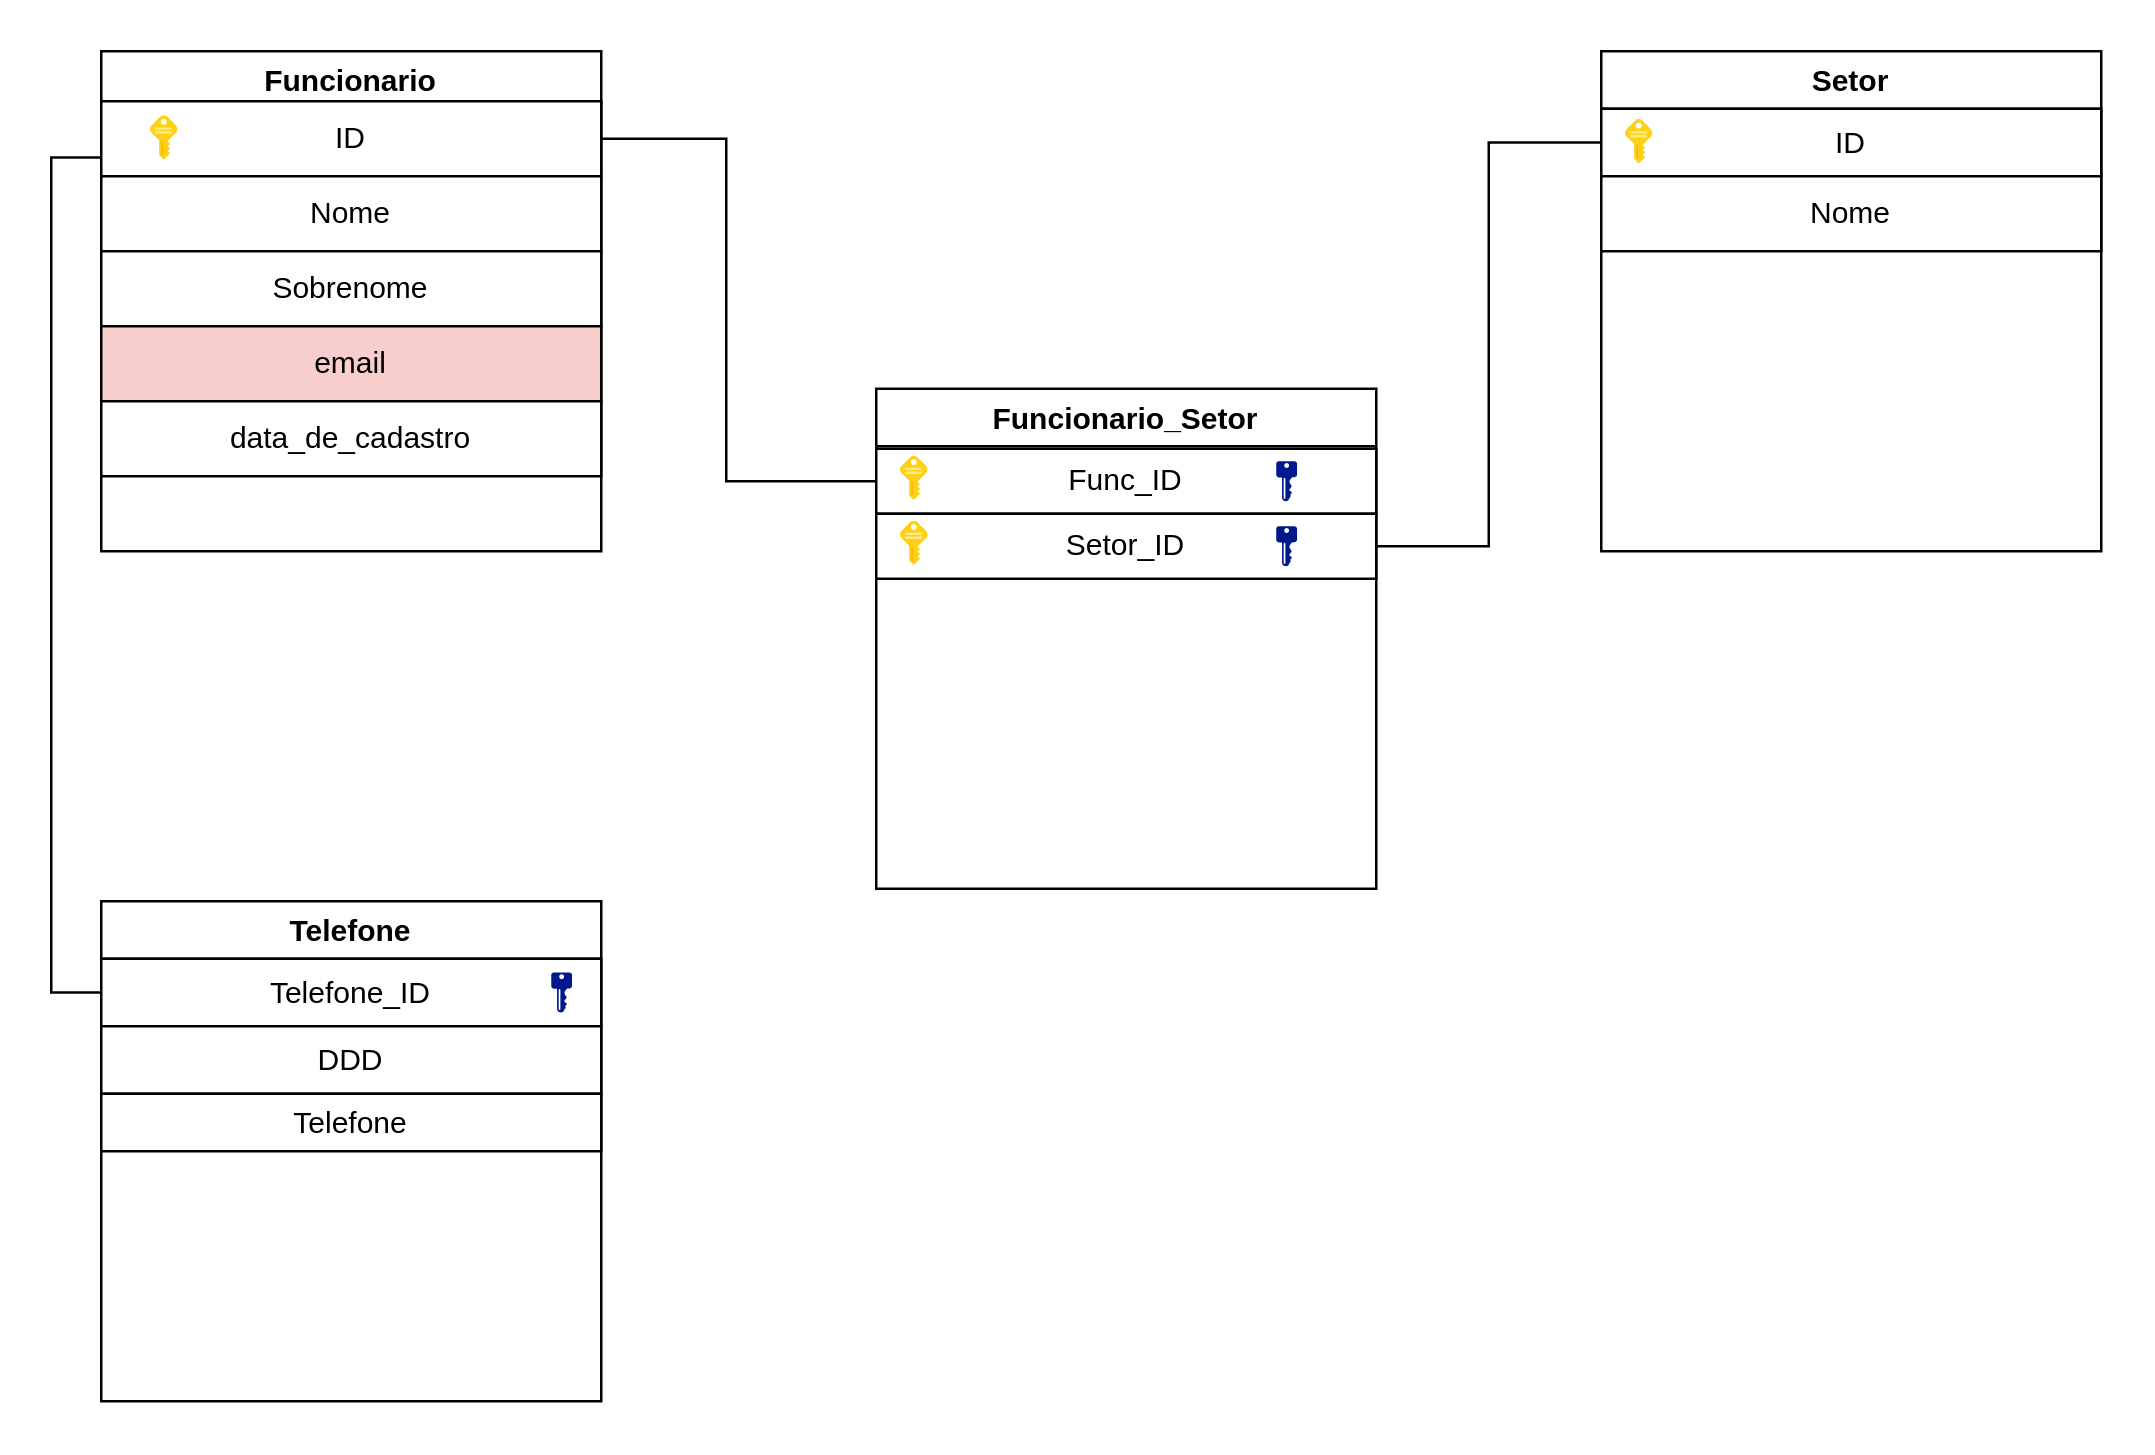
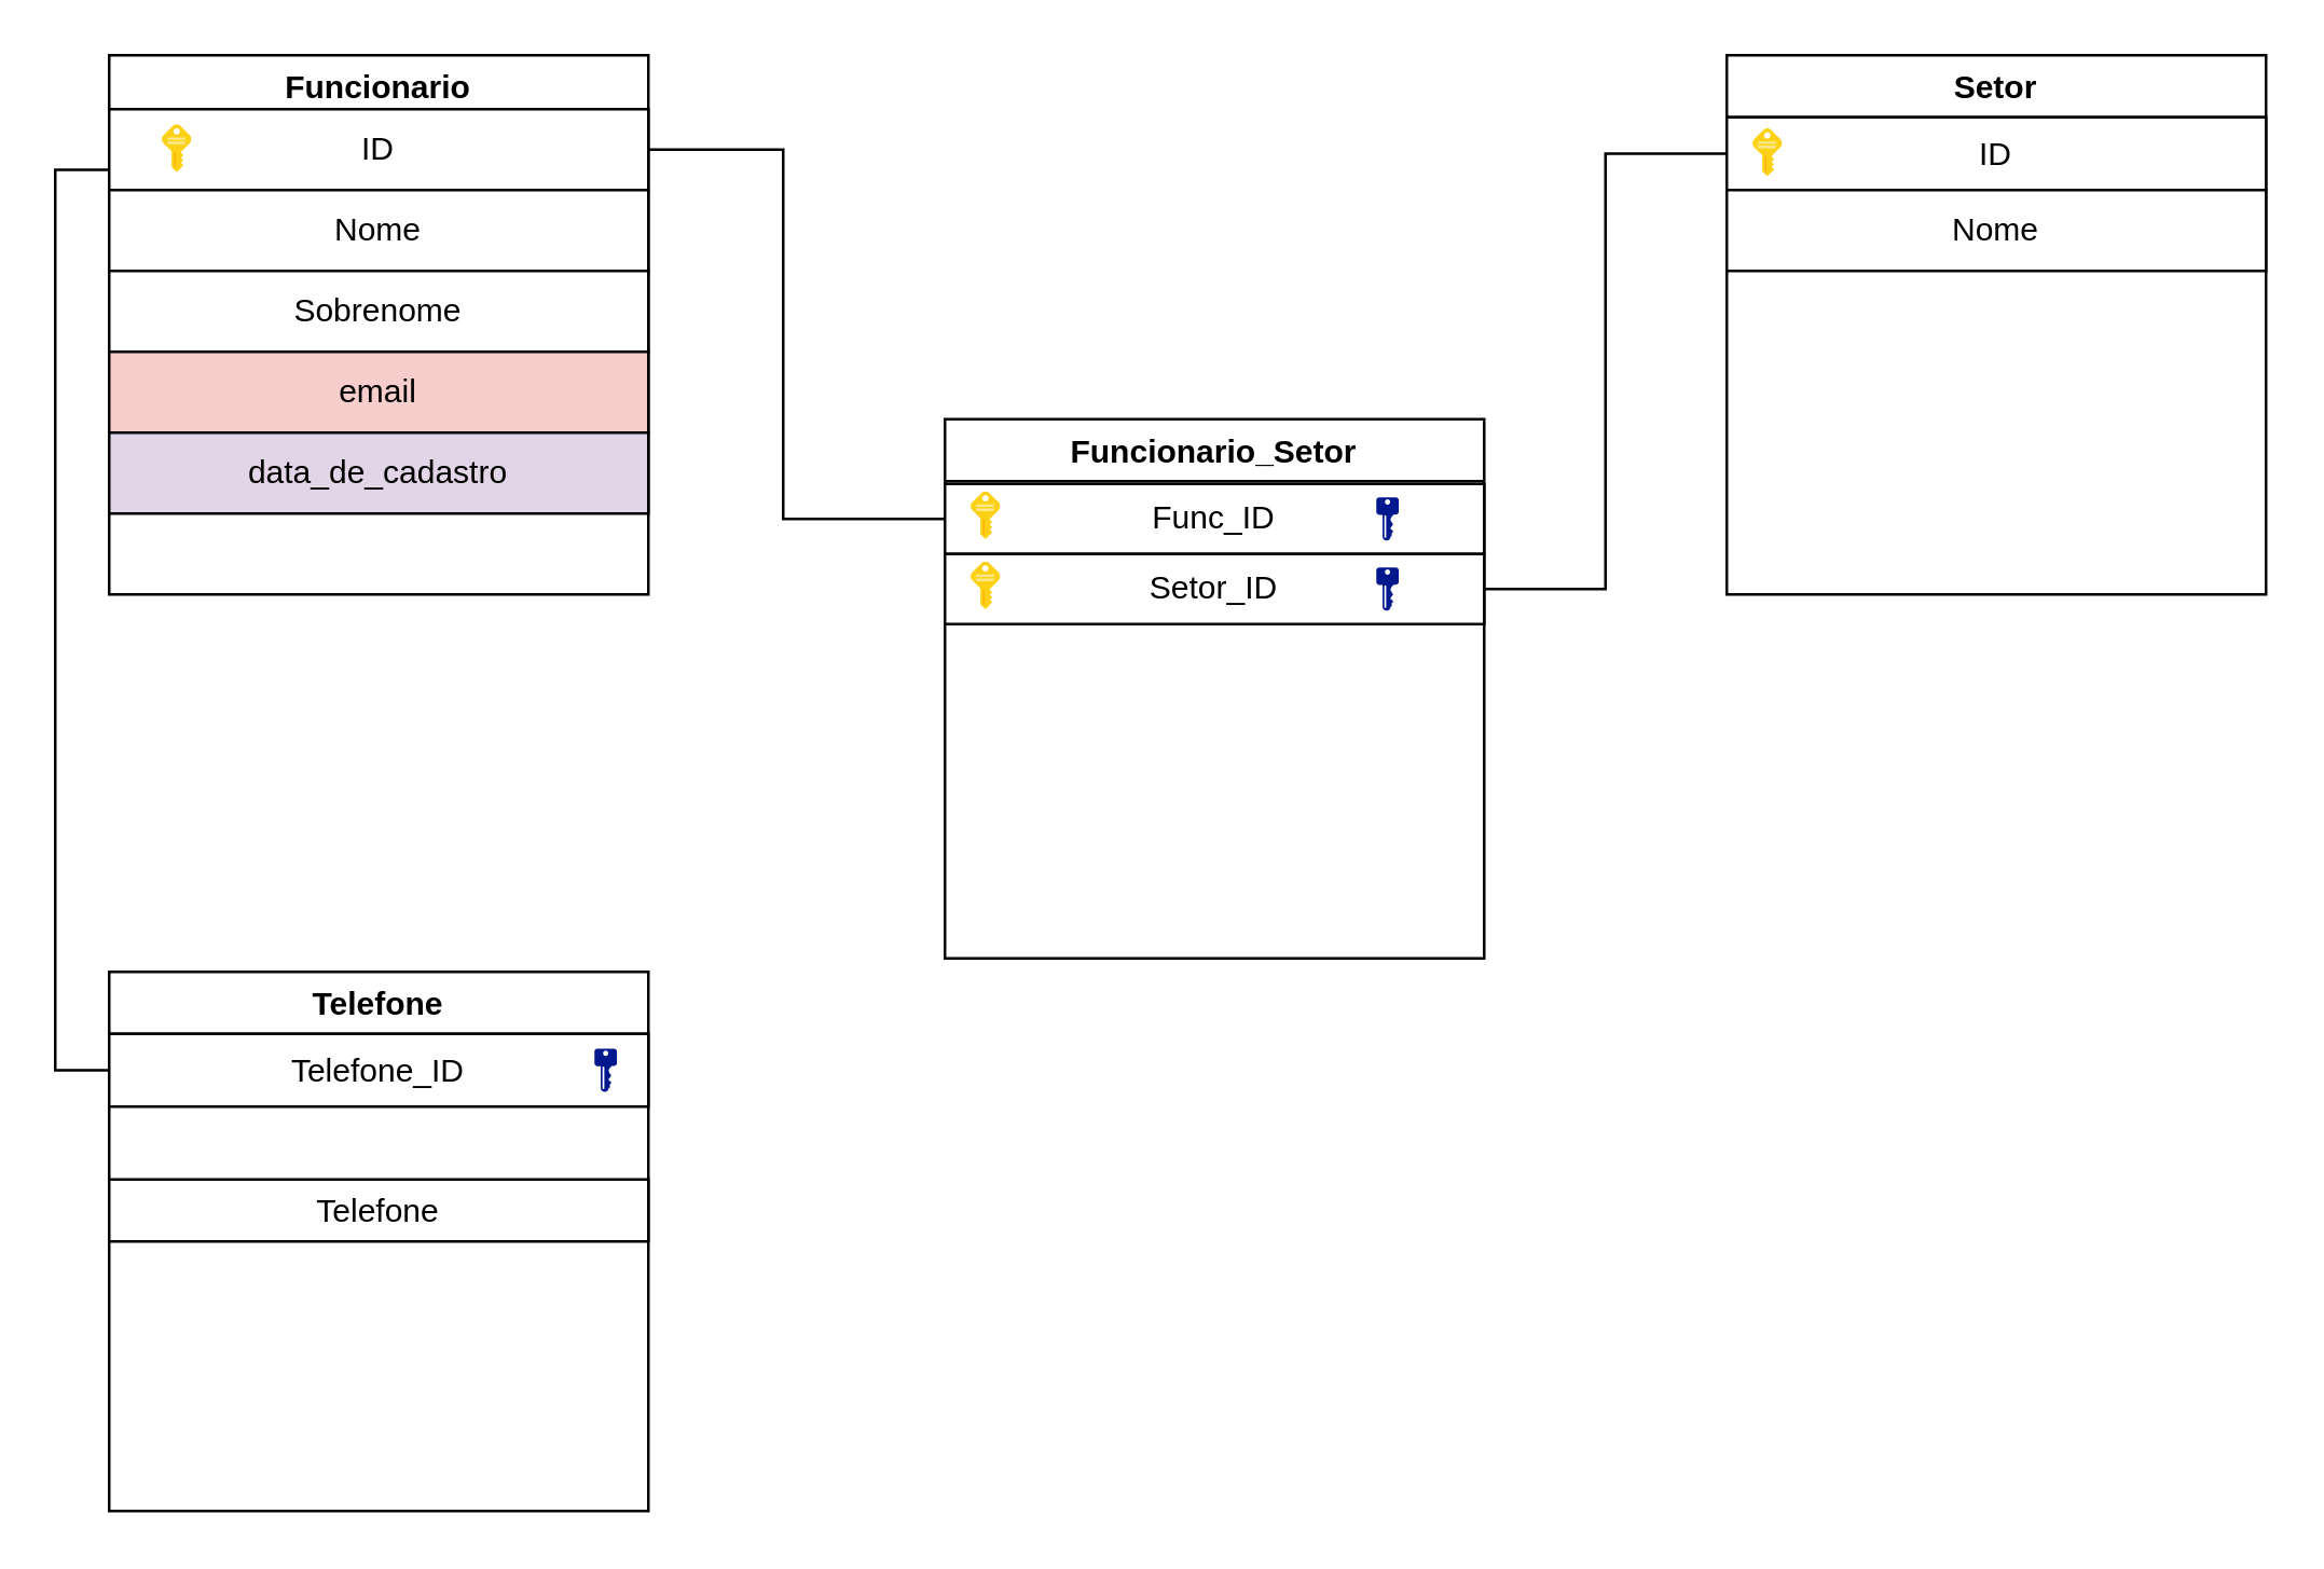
- <mxCell id="7" value="data_de_cadastro" style="rounded=0;whiteSpace=wrap;html=1;" vertex="1" parent="2"><mxGeometry y="140" width="200" height="30" as="geometry" /></mxCell>
+ <mxCell id="7" value="data_de_cadastro" style="rounded=0;whiteSpace=wrap;html=1;fillColor=#e1d5e7;" vertex="1" parent="2"><mxGeometry y="140" width="200" height="30" as="geometry" /></mxCell>
- <mxCell id="24" value="DDD" style="rounded=0;whiteSpace=wrap;html=1;" vertex="1" parent="22"><mxGeometry y="50" width="200" height="27" as="geometry" /></mxCell>
